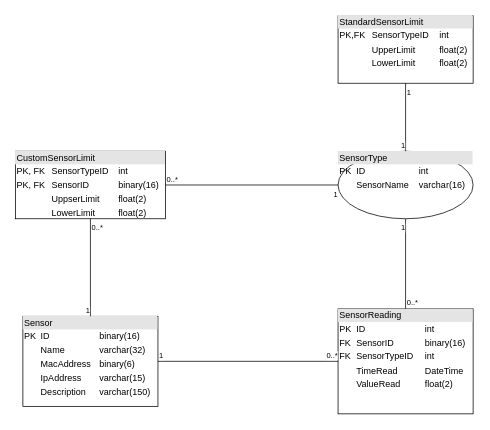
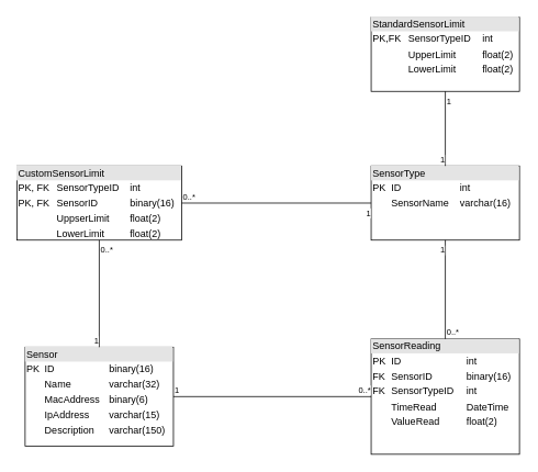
- <mxCell id="4" value="&lt;div style=&quot;box-sizing: border-box ; width: 100% ; background: #e4e4e4 ; padding: 2px&quot;&gt;SensorType&lt;/div&gt;&lt;table style=&quot;width: 100% ; font-size: 1em&quot; cellpadding=&quot;2&quot; cellspacing=&quot;0&quot;&gt;&lt;tbody&gt;&lt;tr&gt;&lt;td&gt;PK&lt;/td&gt;&lt;td&gt;ID&lt;/td&gt;&lt;td&gt;int&lt;/td&gt;&lt;/tr&gt;&lt;tr&gt;&lt;td&gt;&lt;br&gt;&lt;/td&gt;&lt;td&gt;SensorName&lt;/td&gt;&lt;td&gt;varchar(16)&lt;/td&gt;&lt;/tr&gt;&lt;/tbody&gt;&lt;/table&gt;" style="ellipse;verticalAlign=top;align=left;overflow=fill;html=1;" vertex="1" parent="1"><mxGeometry x="450" y="201" width="180" height="90" as="geometry" /></mxCell>
+ <mxCell id="4" value="&lt;div style=&quot;box-sizing: border-box ; width: 100% ; background: #e4e4e4 ; padding: 2px&quot;&gt;SensorType&lt;/div&gt;&lt;table style=&quot;width: 100% ; font-size: 1em&quot; cellpadding=&quot;2&quot; cellspacing=&quot;0&quot;&gt;&lt;tbody&gt;&lt;tr&gt;&lt;td&gt;PK&lt;/td&gt;&lt;td&gt;ID&lt;/td&gt;&lt;td&gt;int&lt;/td&gt;&lt;/tr&gt;&lt;tr&gt;&lt;td&gt;&lt;br&gt;&lt;/td&gt;&lt;td&gt;SensorName&lt;/td&gt;&lt;td&gt;varchar(16)&lt;/td&gt;&lt;/tr&gt;&lt;/tbody&gt;&lt;/table&gt;" style="verticalAlign=top;align=left;overflow=fill;html=1;" vertex="1" parent="1"><mxGeometry x="450" y="201" width="180" height="90" as="geometry" /></mxCell>
